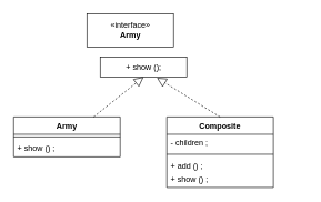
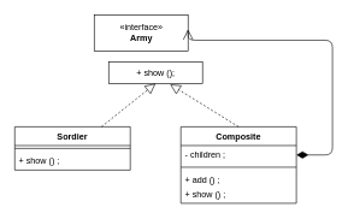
+ <mxCell id="14" value="1" style="endArrow=open;html=1;endSize=12;startArrow=diamondThin;startSize=14;startFill=1;edgeStyle=orthogonalEdgeStyle;align=left;verticalAlign=bottom;exitX=1;exitY=0.5;exitDx=0;exitDy=0;entryX=1;entryY=0.4;entryDx=0;entryDy=0;entryPerimeter=0;textOpacity=0;" edge="1" parent="1" source="3" target="10"><mxGeometry x="-1" y="3" relative="1" as="geometry"><mxPoint x="380" y="55" as="sourcePoint" /><mxPoint x="290" y="55" as="targetPoint" /><Array as="points"><mxPoint x="460" y="214" /><mxPoint x="460" y="55" /></Array></mxGeometry></mxCell>
- <mxCell id="7" value="Army" style="swimlane;fontStyle=1;align=center;verticalAlign=top;childLayout=stackLayout;horizontal=1;startSize=26;horizontalStack=0;resizeParent=1;resizeParentMax=0;resizeLast=0;collapsible=1;marginBottom=0;" vertex="1" parent="1"><mxGeometry x="20" y="175" width="160" height="60" as="geometry" /></mxCell>
+ <mxCell id="7" value="Sordier" style="swimlane;fontStyle=1;align=center;verticalAlign=top;childLayout=stackLayout;horizontal=1;startSize=26;horizontalStack=0;resizeParent=1;resizeParentMax=0;resizeLast=0;collapsible=1;marginBottom=0;" vertex="1" parent="1"><mxGeometry x="20" y="175" width="160" height="60" as="geometry" /></mxCell>
